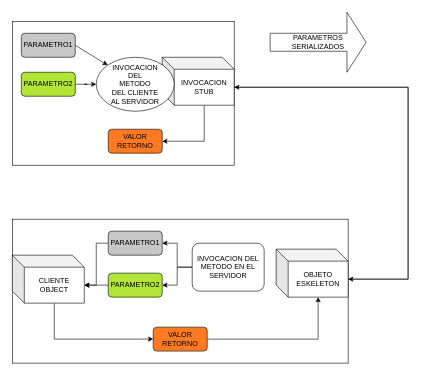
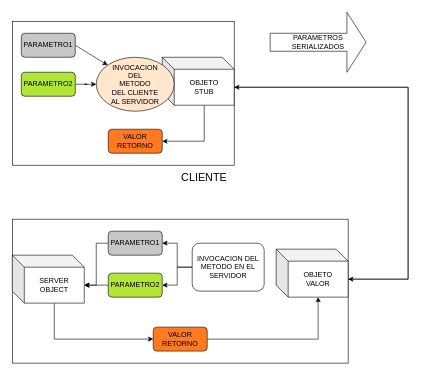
- <mxCell id="11" value="INVOCACION&lt;br&gt;DEL&lt;br&gt;METODO&lt;br&gt;DEL CLIENTE&lt;br&gt;AL SERVIDOR" style="ellipse;whiteSpace=wrap;html=1;" parent="1" vertex="1"><mxGeometry x="160" y="95" width="130" height="90" as="geometry" /></mxCell>
+ <mxCell id="11" value="INVOCACION&lt;br&gt;DEL&lt;br&gt;METODO&lt;br&gt;DEL CLIENTE&lt;br&gt;AL SERVIDOR" style="ellipse;whiteSpace=wrap;html=1;fillColor=#ffe6cc;" parent="1" vertex="1"><mxGeometry x="160" y="95" width="130" height="90" as="geometry" /></mxCell>
- <mxCell id="9" value="INVOCACION&lt;br&gt;STUB" style="shape=cube;whiteSpace=wrap;html=1;boundedLbl=1;backgroundOutline=1;darkOpacity=0.05;darkOpacity2=0.1;" parent="1" vertex="1"><mxGeometry x="270" y="95" width="120" height="80" as="geometry" /></mxCell>
+ <mxCell id="9" value="OBJETO&lt;br&gt;STUB" style="shape=cube;whiteSpace=wrap;html=1;boundedLbl=1;backgroundOutline=1;darkOpacity=0.05;darkOpacity2=0.1;" parent="1" vertex="1"><mxGeometry x="270" y="95" width="120" height="80" as="geometry" /></mxCell>
+ <mxCell id="6" value="&lt;font style=&quot;font-size: 18px;&quot;&gt;CLIENTE&lt;/font&gt;" style="text;html=1;strokeColor=#FFFAFA;fillColor=none;align=center;verticalAlign=middle;whiteSpace=wrap;rounded=0;" parent="1" vertex="1"><mxGeometry x="290" y="285" width="100" height="20" as="geometry" /></mxCell>
- <mxCell id="26" value="OBJETO&lt;br&gt;ESKELETON" style="shape=cube;whiteSpace=wrap;html=1;boundedLbl=1;backgroundOutline=1;darkOpacity=0.05;darkOpacity2=0.1;" parent="1" vertex="1"><mxGeometry x="460" y="415" width="120" height="80" as="geometry" /></mxCell>
+ <mxCell id="26" value="OBJETO&lt;br&gt;VALOR" style="shape=cube;whiteSpace=wrap;html=1;boundedLbl=1;backgroundOutline=1;darkOpacity=0.05;darkOpacity2=0.1;" parent="1" vertex="1"><mxGeometry x="460" y="415" width="120" height="80" as="geometry" /></mxCell>
- <mxCell id="19" value="CLIENTE OBJECT" style="shape=cube;whiteSpace=wrap;html=1;boundedLbl=1;backgroundOutline=1;darkOpacity=0.05;darkOpacity2=0.1;" parent="1" vertex="1"><mxGeometry x="20" y="425" width="120" height="80" as="geometry" /></mxCell>
+ <mxCell id="19" value="SERVER OBJECT" style="shape=cube;whiteSpace=wrap;html=1;boundedLbl=1;backgroundOutline=1;darkOpacity=0.05;darkOpacity2=0.1;" parent="1" vertex="1"><mxGeometry x="20" y="425" width="120" height="80" as="geometry" /></mxCell>
